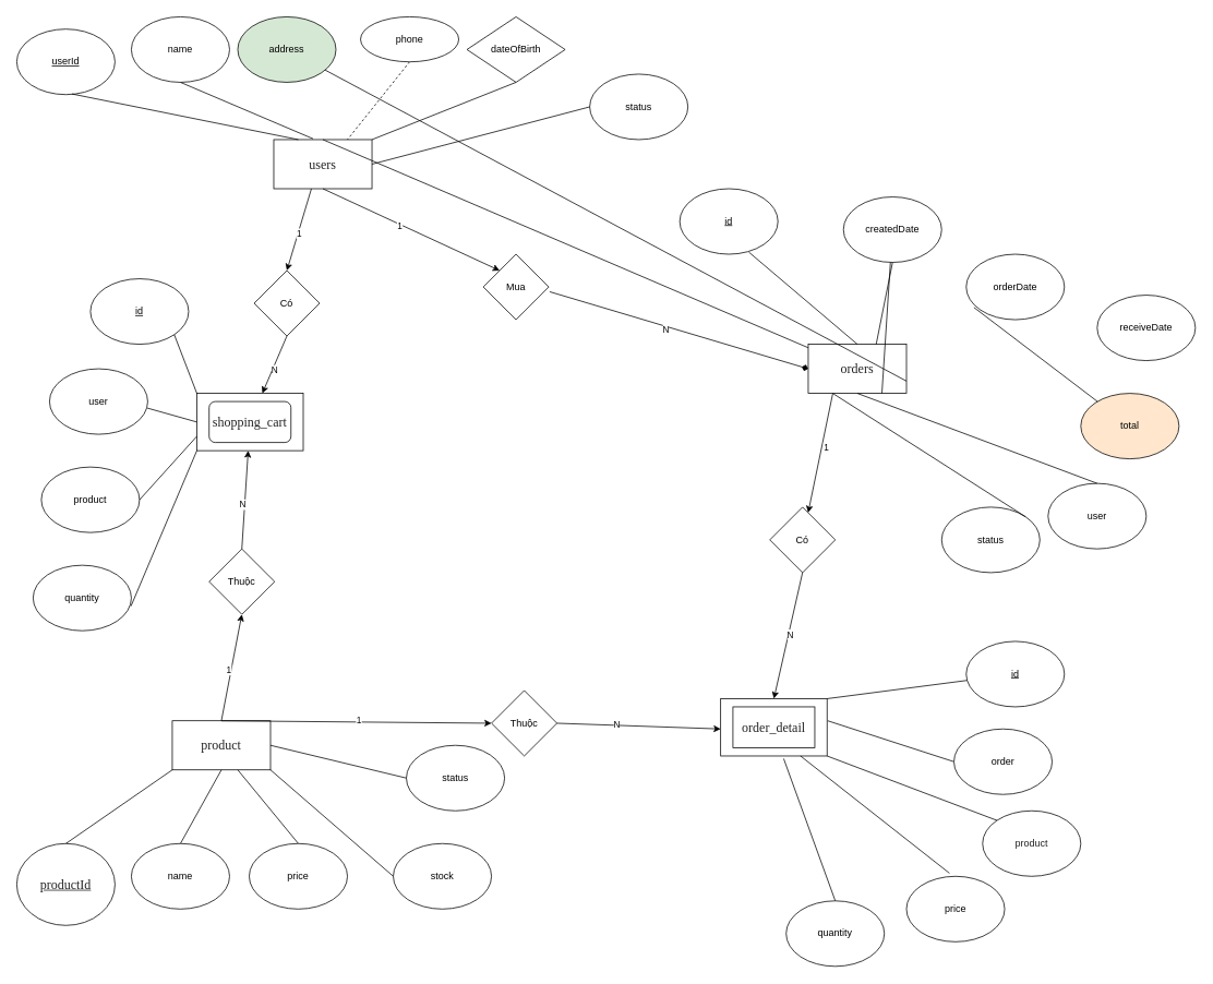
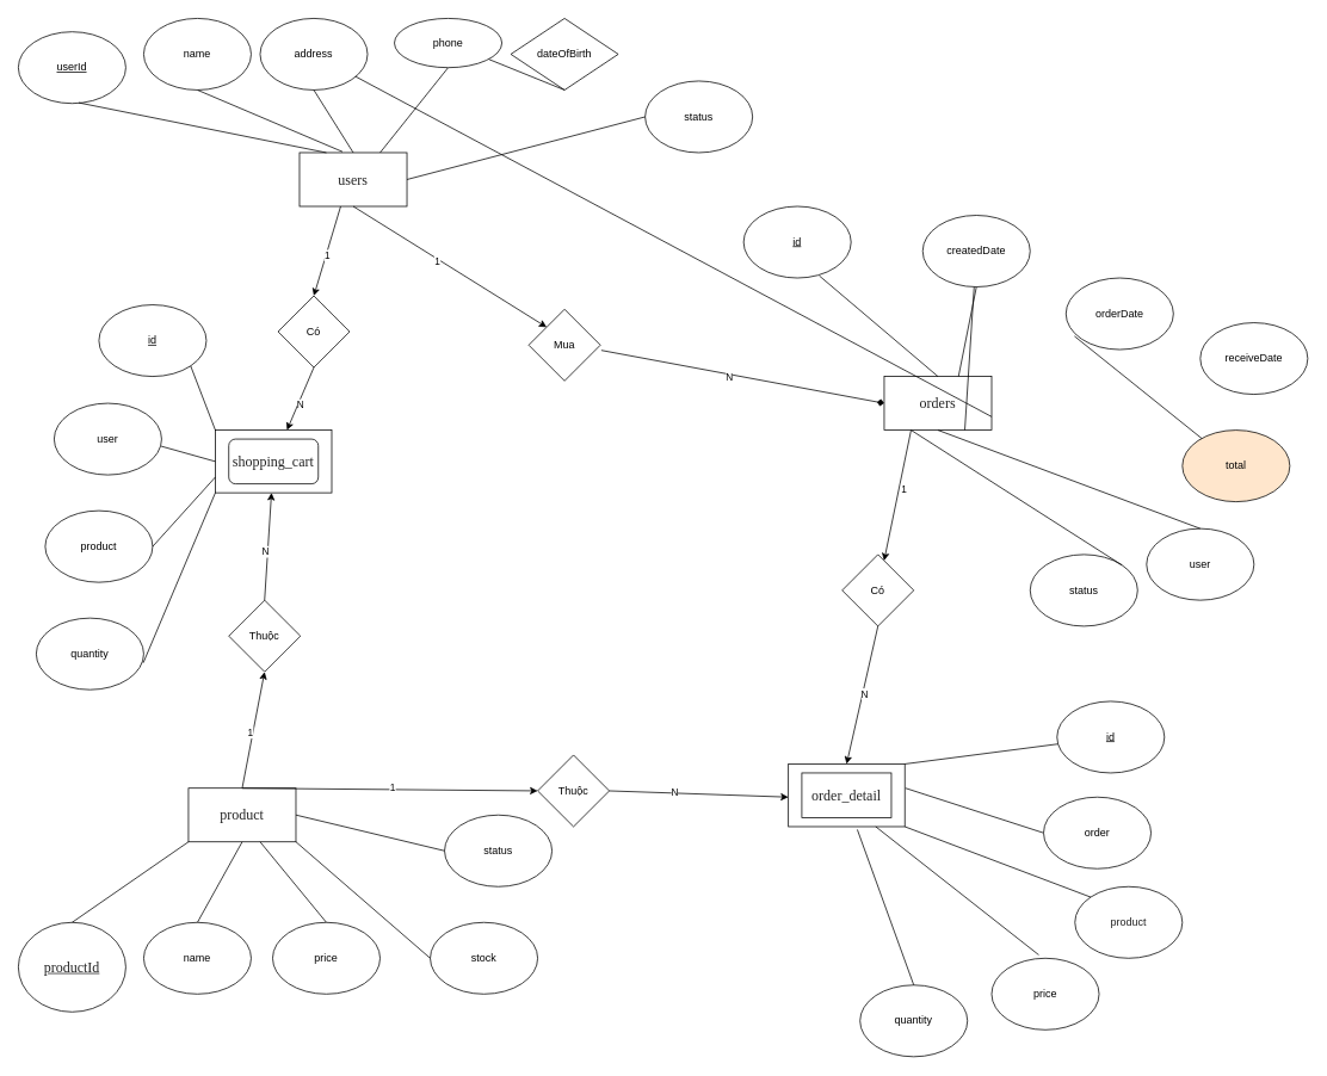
- <mxCell id="17" value="address" style="ellipse;whiteSpace=wrap;html=1;fillColor=#d5e8d4;" vertex="1" parent="1"><mxGeometry x="290" width="120" height="80" as="geometry" y="20" /></mxCell>
+ <mxCell id="17" value="address" style="ellipse;whiteSpace=wrap;html=1;" vertex="1" parent="1"><mxGeometry x="290" width="120" height="80" as="geometry" y="20" /></mxCell>
- <mxCell id="20" value="" style="endArrow=none;html=1;rounded=0;exitX=0.5;exitY=1;exitDx=0;exitDy=0;entryX=0.75;entryY=0;entryDx=0;entryDy=0;dashed=1;" edge="1" parent="1" source="21" target="2"><mxGeometry width="50" height="50" relative="1" as="geometry"><mxPoint x="608" y="140" as="sourcePoint" /><mxPoint x="410" y="178" as="targetPoint" /></mxGeometry></mxCell>
+ <mxCell id="20" value="" style="endArrow=none;html=1;rounded=0;exitX=0.5;exitY=1;exitDx=0;exitDy=0;entryX=0.75;entryY=0;entryDx=0;entryDy=0;" edge="1" parent="1" source="21" target="2"><mxGeometry width="50" height="50" relative="1" as="geometry"><mxPoint x="608" y="140" as="sourcePoint" /><mxPoint x="410" y="178" as="targetPoint" /></mxGeometry></mxCell>
- <mxCell id="18" value="" style="endArrow=none;html=1;rounded=0;exitX=0.5;exitY=1;exitDx=0;exitDy=0;entryX=1;entryY=0;entryDx=0;entryDy=0;" edge="1" parent="1" source="7" target="2"><mxGeometry width="50" height="50" relative="1" as="geometry"><mxPoint x="699" y="198.96" as="sourcePoint" /><mxPoint x="484" y="159.96" as="targetPoint" /></mxGeometry></mxCell>
+ <mxCell id="18" value="" style="endArrow=none;html=1;rounded=0;exitX=0.5;exitY=1;exitDx=0;exitDy=0;" edge="1" parent="1" source="7" target="21"><mxGeometry width="50" height="50" relative="1" as="geometry"><mxPoint x="699" y="198.96" as="sourcePoint" /><mxPoint x="484" y="159.96" as="targetPoint" /></mxGeometry></mxCell>
- <mxCell id="22" value="" style="endArrow=none;html=1;rounded=0;exitX=0.5;exitY=0;exitDx=0;exitDy=0;" edge="1" parent="1" source="2" target="46"><mxGeometry width="50" height="50" relative="1" as="geometry"><mxPoint x="443" y="189" as="sourcePoint" /><mxPoint x="285" y="140" as="targetPoint" /></mxGeometry></mxCell>
+ <mxCell id="22" value="" style="endArrow=none;html=1;rounded=0;exitX=0.5;exitY=0;exitDx=0;exitDy=0;entryX=0.5;entryY=1;entryDx=0;entryDy=0;" edge="1" parent="1" source="2" target="17"><mxGeometry width="50" height="50" relative="1" as="geometry"><mxPoint x="443" y="189" as="sourcePoint" /><mxPoint x="285" y="140" as="targetPoint" /></mxGeometry></mxCell>
- <mxCell id="4" value="Mua" style="rhombus;whiteSpace=wrap;html=1;" vertex="1" parent="1"><mxGeometry x="590" y="310" width="80" height="80" as="geometry" /></mxCell>
+ <mxCell id="4" value="Mua" style="rhombus;whiteSpace=wrap;html=1;" vertex="1" parent="1"><mxGeometry x="590" y="345" width="80" height="80" as="geometry" /></mxCell>
- <mxCell id="58" value="orderDate" style="ellipse;whiteSpace=wrap;html=1;" vertex="1" parent="1"><mxGeometry x="1180" y="310" width="120" height="80" as="geometry" /></mxCell>
+ <mxCell id="58" value="orderDate" style="ellipse;whiteSpace=wrap;html=1;" vertex="1" parent="1"><mxGeometry x="1190" y="310" width="120" height="80" as="geometry" /></mxCell>
